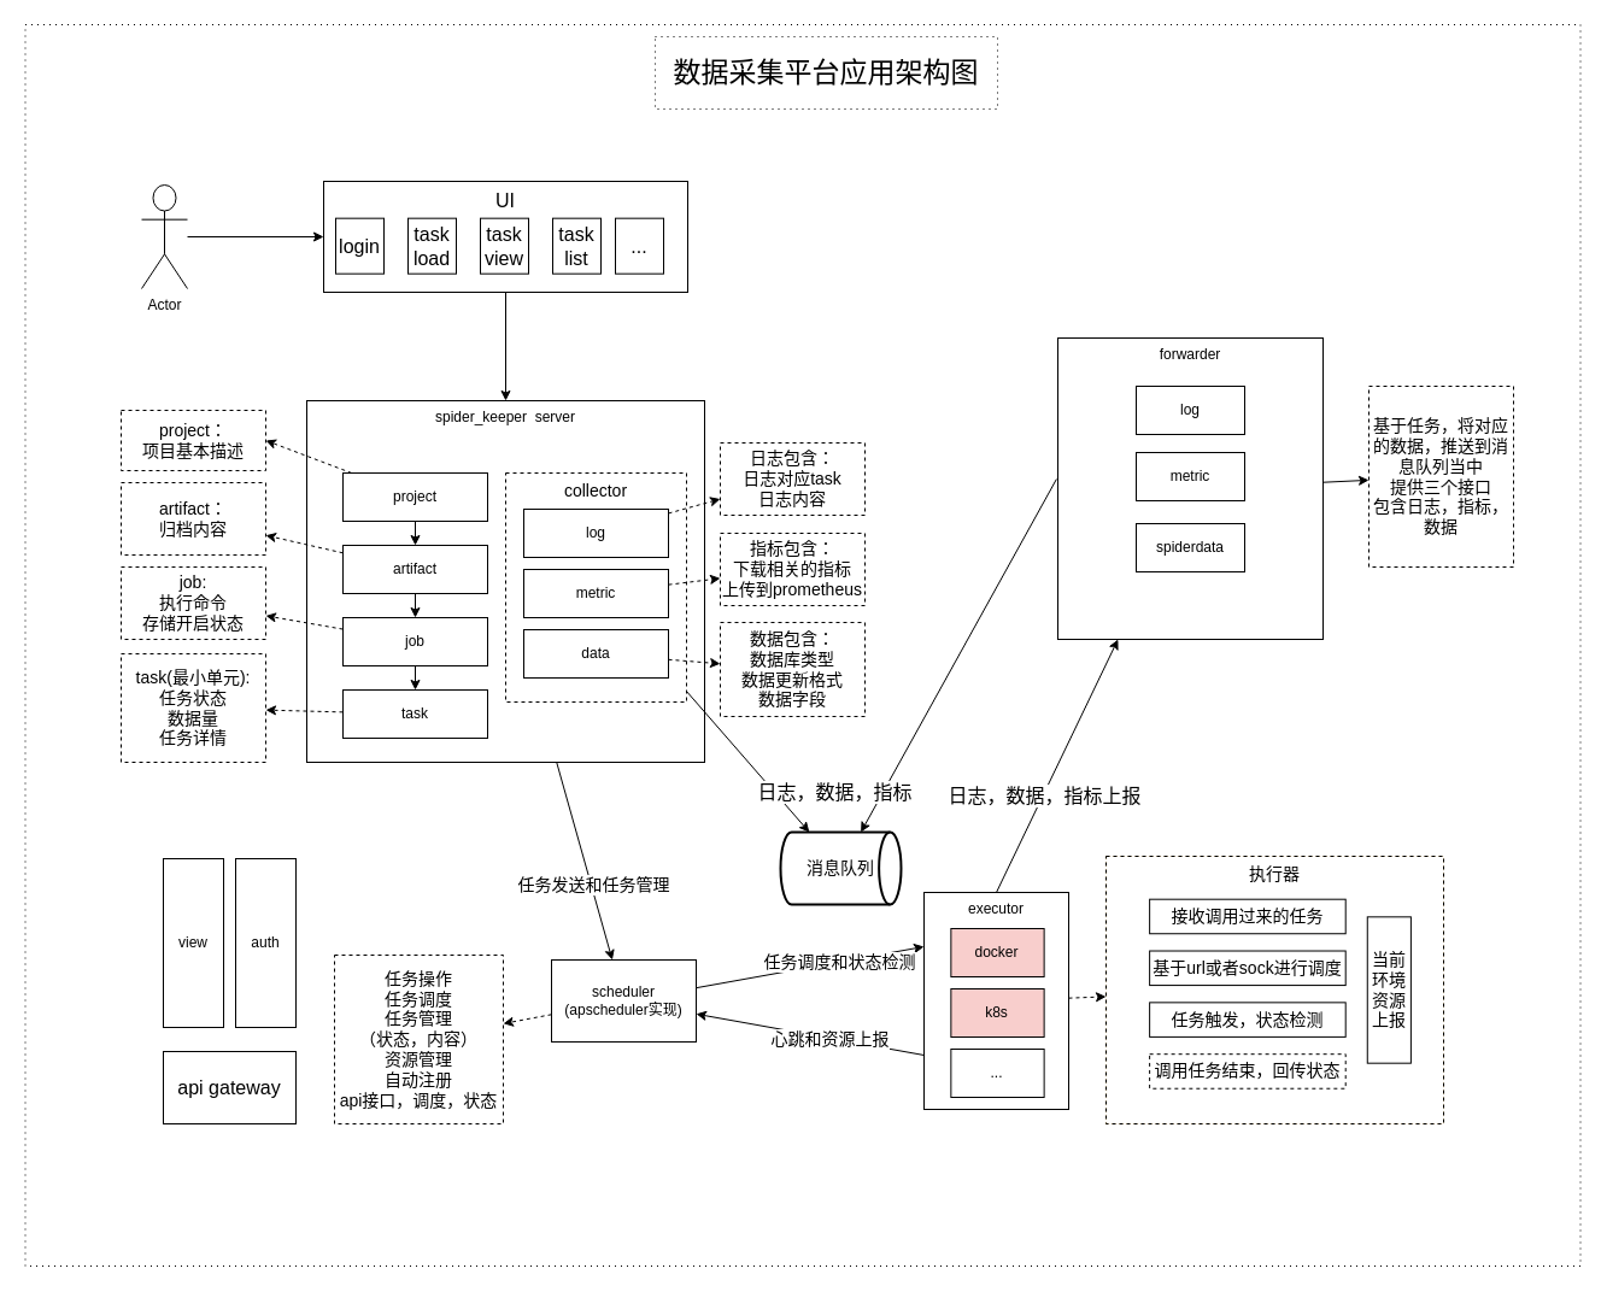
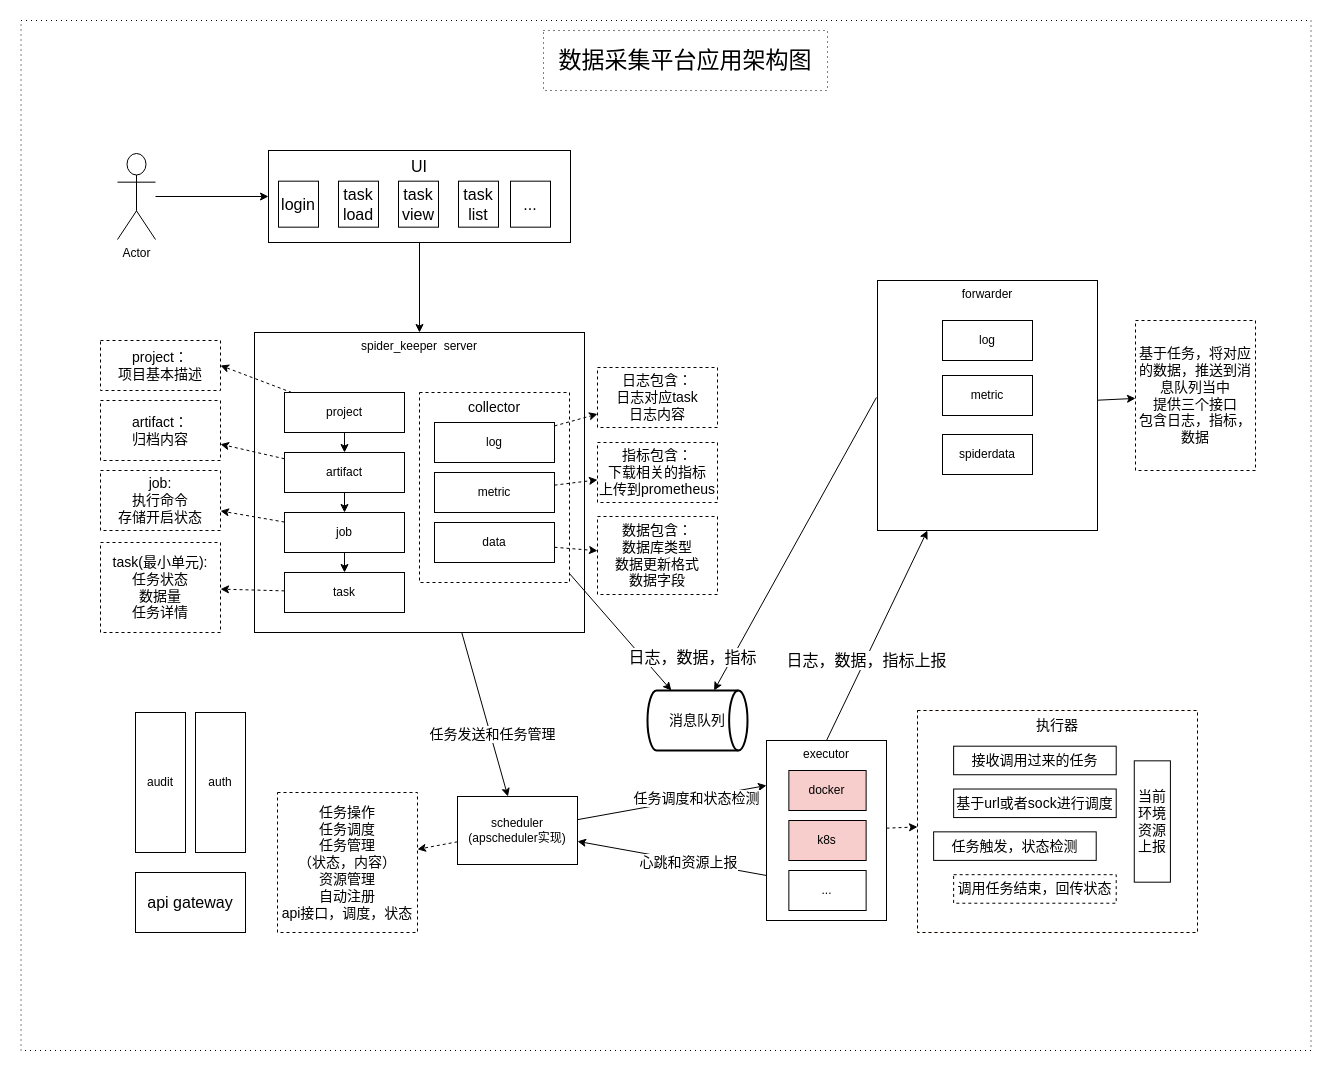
- <mxCell id="26" value="view" style="rounded=0;whiteSpace=wrap;html=1;" parent="1" vertex="1"><mxGeometry x="135" y="712" width="50" height="140" as="geometry" /></mxCell>
+ <mxCell id="26" value="audit" style="rounded=0;whiteSpace=wrap;html=1;" parent="1" vertex="1"><mxGeometry x="135" y="712" width="50" height="140" as="geometry" /></mxCell>
- <mxCell id="42" value="任务触发，状态检测" style="rounded=0;whiteSpace=wrap;html=1;fontSize=14;" parent="37" vertex="1"><mxGeometry x="36.129" y="121.35" width="162.581" height="28.553" as="geometry" /></mxCell>
+ <mxCell id="42" value="任务触发，状态检测" style="rounded=0;whiteSpace=wrap;html=1;fontSize=14;" parent="37" vertex="1"><mxGeometry x="16.129" y="121.35" width="162.581" height="28.553" as="geometry" /></mxCell>
